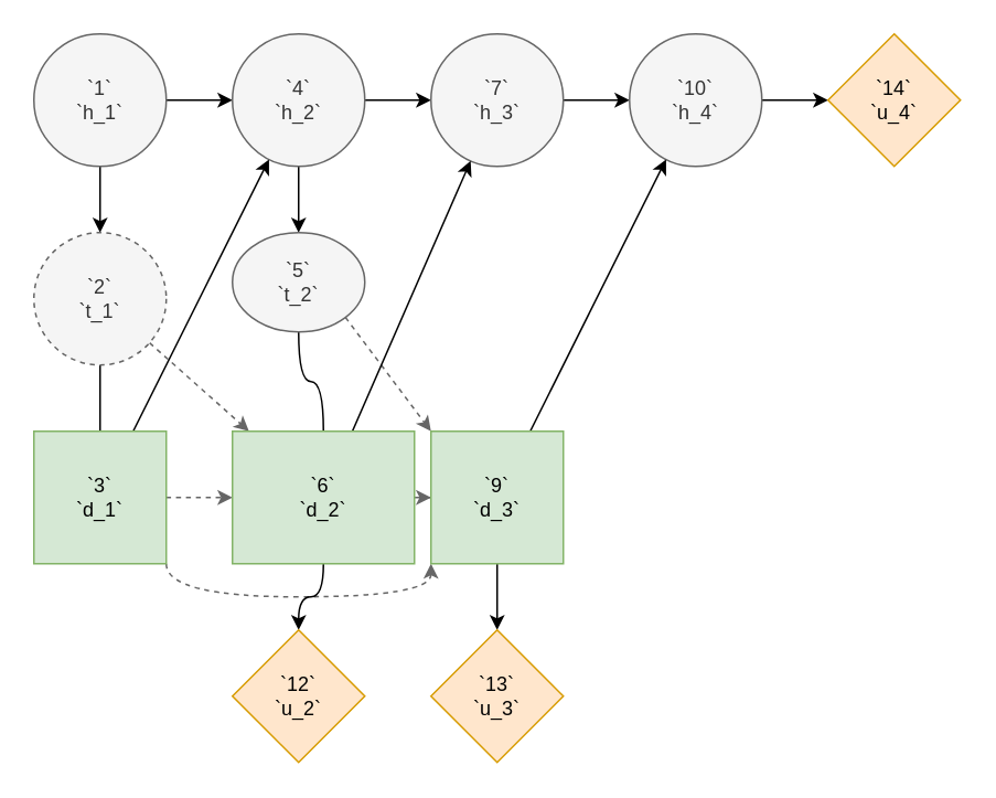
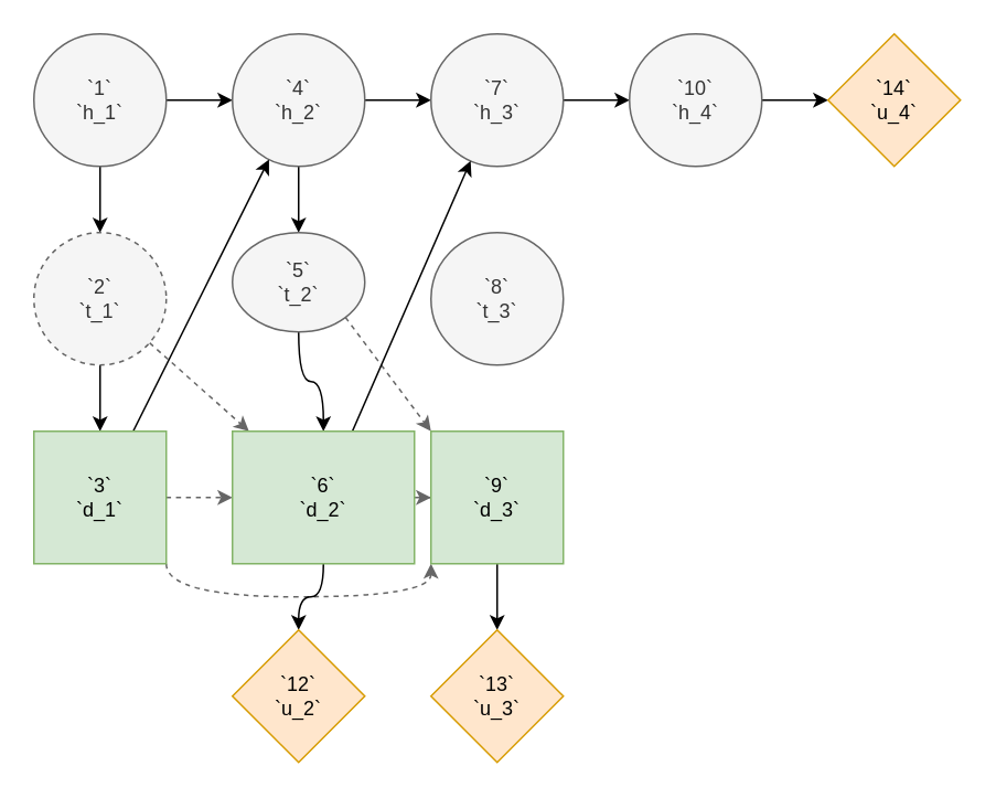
+ <mxCell id="19" value="`8`&lt;br&gt;`t_3`" style="ellipse;whiteSpace=wrap;html=1;aspect=fixed;fillColor=#f5f5f5;strokeColor=#666666;fontColor=#333333;" parent="1" vertex="1"><mxGeometry x="260" y="140" width="80" height="80" as="geometry" /></mxCell>
- <mxCell id="29" style="edgeStyle=none;rounded=0;orthogonalLoop=1;jettySize=auto;html=1;fontSize=20;" parent="1" source="30" target="11" edge="1"><mxGeometry relative="1" as="geometry" /></mxCell>
- <mxCell id="16" style="edgeStyle=orthogonalEdgeStyle;rounded=0;orthogonalLoop=1;jettySize=auto;html=1;curved=1;endArrow=none;" parent="1" source="18" target="27" edge="1"><mxGeometry relative="1" as="geometry" /></mxCell>
+ <mxCell id="16" style="edgeStyle=orthogonalEdgeStyle;rounded=0;orthogonalLoop=1;jettySize=auto;html=1;curved=1;" parent="1" source="18" target="27" edge="1"><mxGeometry relative="1" as="geometry" /></mxCell>
- <mxCell id="13" style="edgeStyle=orthogonalEdgeStyle;rounded=0;orthogonalLoop=1;jettySize=auto;html=1;curved=1;endArrow=none;" parent="1" source="15" target="23" edge="1"><mxGeometry relative="1" as="geometry" /></mxCell>
+ <mxCell id="13" style="edgeStyle=orthogonalEdgeStyle;rounded=0;orthogonalLoop=1;jettySize=auto;html=1;curved=1;" parent="1" source="15" target="23" edge="1"><mxGeometry relative="1" as="geometry" /></mxCell>
